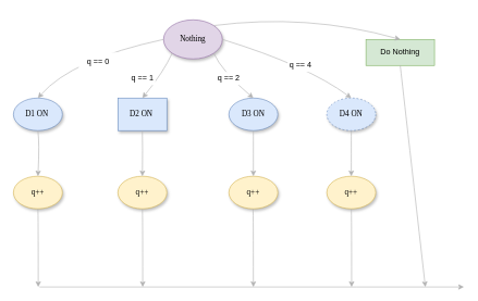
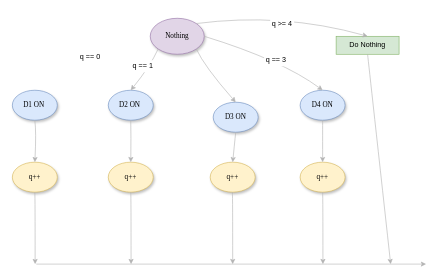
+ <mxCell id="31" value="q &amp;gt;= 4" style="text;html=1;strokeColor=none;fillColor=#ffffff;align=center;verticalAlign=middle;whiteSpace=wrap;rounded=0;fontColor=#000000;" vertex="1" parent="1"><mxGeometry x="450" y="30" width="40" height="20" as="geometry" /></mxCell>
- <mxCell id="12" value="" style="curved=1;endArrow=classic;html=1;fontColor=#B3B3B3;entryX=0.5;entryY=0;entryDx=0;entryDy=0;exitX=0;exitY=0.5;exitDx=0;exitDy=0;strokeColor=#B3B3B3;" edge="1" parent="1" source="2" target="8"><mxGeometry width="50" height="50" relative="1" as="geometry"><mxPoint x="155" y="100" as="sourcePoint" /><mxPoint x="205" y="50" as="targetPoint" /><Array as="points"><mxPoint x="110" y="90" /></Array></mxGeometry></mxCell>
- <mxCell id="11" value="Do Nothing" style="rounded=0;whiteSpace=wrap;html=1;fillColor=#d5e8d4;strokeColor=#82b366;" vertex="1" parent="1"><mxGeometry x="560" y="60" width="105" height="40" as="geometry" /></mxCell>
+ <mxCell id="11" value="Do Nothing" style="rounded=0;whiteSpace=wrap;html=1;fillColor=#d5e8d4;strokeColor=#82b366;" vertex="1" parent="1"><mxGeometry x="560" y="60" width="105" height="30" as="geometry" /></mxCell>
- <mxCell id="30" value="q == 4" style="text;html=1;strokeColor=none;fillColor=#ffffff;align=center;verticalAlign=middle;whiteSpace=wrap;rounded=0;fontColor=#000000;" vertex="1" parent="1"><mxGeometry x="440" y="90" width="40" height="20" as="geometry" /></mxCell>
+ <mxCell id="30" value="q == 3" style="text;html=1;strokeColor=none;fillColor=#ffffff;align=center;verticalAlign=middle;whiteSpace=wrap;rounded=0;fontColor=#000000;" vertex="1" parent="1"><mxGeometry x="440" y="90" width="40" height="20" as="geometry" /></mxCell>
- <mxCell id="28" value="q == 1" style="text;html=1;strokeColor=none;fillColor=#ffffff;align=center;verticalAlign=middle;whiteSpace=wrap;rounded=0;fontColor=#000000;" vertex="1" parent="1"><mxGeometry x="197.5" y="110" width="40" height="20" as="geometry" /></mxCell>
+ <mxCell id="28" value="q == 1" style="text;html=1;strokeColor=none;fillColor=#ffffff;align=center;verticalAlign=middle;whiteSpace=wrap;rounded=0;fontColor=#000000;" vertex="1" parent="1"><mxGeometry x="217.5" y="100" width="40" height="20" as="geometry" /></mxCell>
- <mxCell id="29" value="q == 2" style="text;html=1;strokeColor=none;fillColor=#ffffff;align=center;verticalAlign=middle;whiteSpace=wrap;rounded=0;fontColor=#000000;" vertex="1" parent="1"><mxGeometry x="330" y="110" width="40" height="20" as="geometry" /></mxCell>
- <mxCell id="7" value="D2 ON&amp;nbsp;" style="whiteSpace=wrap;html=1;shadow=1;comic=0;labelBackgroundColor=none;strokeWidth=1;fontFamily=Verdana;fontSize=12;align=center;fillColor=#dae8fc;strokeColor=#6c8ebf;rounded=0;" parent="1" vertex="1"><mxGeometry x="180" y="150" width="75" height="50" as="geometry" /></mxCell>
+ <mxCell id="7" value="D2 ON&amp;nbsp;" style="ellipse;whiteSpace=wrap;html=1;rounded=0;shadow=1;comic=0;labelBackgroundColor=none;strokeWidth=1;fontFamily=Verdana;fontSize=12;align=center;fillColor=#dae8fc;strokeColor=#6c8ebf;" parent="1" vertex="1"><mxGeometry x="180" y="150" width="75" height="50" as="geometry" /></mxCell>
- <mxCell id="3" value="D3 ON" style="ellipse;whiteSpace=wrap;html=1;rounded=0;shadow=1;comic=0;labelBackgroundColor=none;strokeWidth=1;fontFamily=Verdana;fontSize=12;align=center;fillColor=#dae8fc;strokeColor=#6c8ebf;" parent="1" vertex="1"><mxGeometry x="350" y="150" width="75" height="50" as="geometry" /></mxCell>
+ <mxCell id="3" value="D3 ON" style="ellipse;whiteSpace=wrap;html=1;rounded=0;shadow=1;comic=0;labelBackgroundColor=none;strokeWidth=1;fontFamily=Verdana;fontSize=12;align=center;fillColor=#dae8fc;strokeColor=#6c8ebf;" parent="1" vertex="1"><mxGeometry x="355" y="170" width="75" height="50" as="geometry" /></mxCell>
- <mxCell id="4" value="D4 ON" style="ellipse;whiteSpace=wrap;html=1;rounded=0;shadow=1;comic=0;labelBackgroundColor=none;strokeWidth=1;fontFamily=Verdana;fontSize=12;align=center;fillColor=#dae8fc;strokeColor=#6c8ebf;dashed=1;" parent="1" vertex="1"><mxGeometry x="500" y="150" width="75" height="50" as="geometry" /></mxCell>
+ <mxCell id="4" value="D4 ON" style="ellipse;whiteSpace=wrap;html=1;rounded=0;shadow=1;comic=0;labelBackgroundColor=none;strokeWidth=1;fontFamily=Verdana;fontSize=12;align=center;fillColor=#dae8fc;strokeColor=#6c8ebf;" parent="1" vertex="1"><mxGeometry x="500" y="150" width="75" height="50" as="geometry" /></mxCell>
